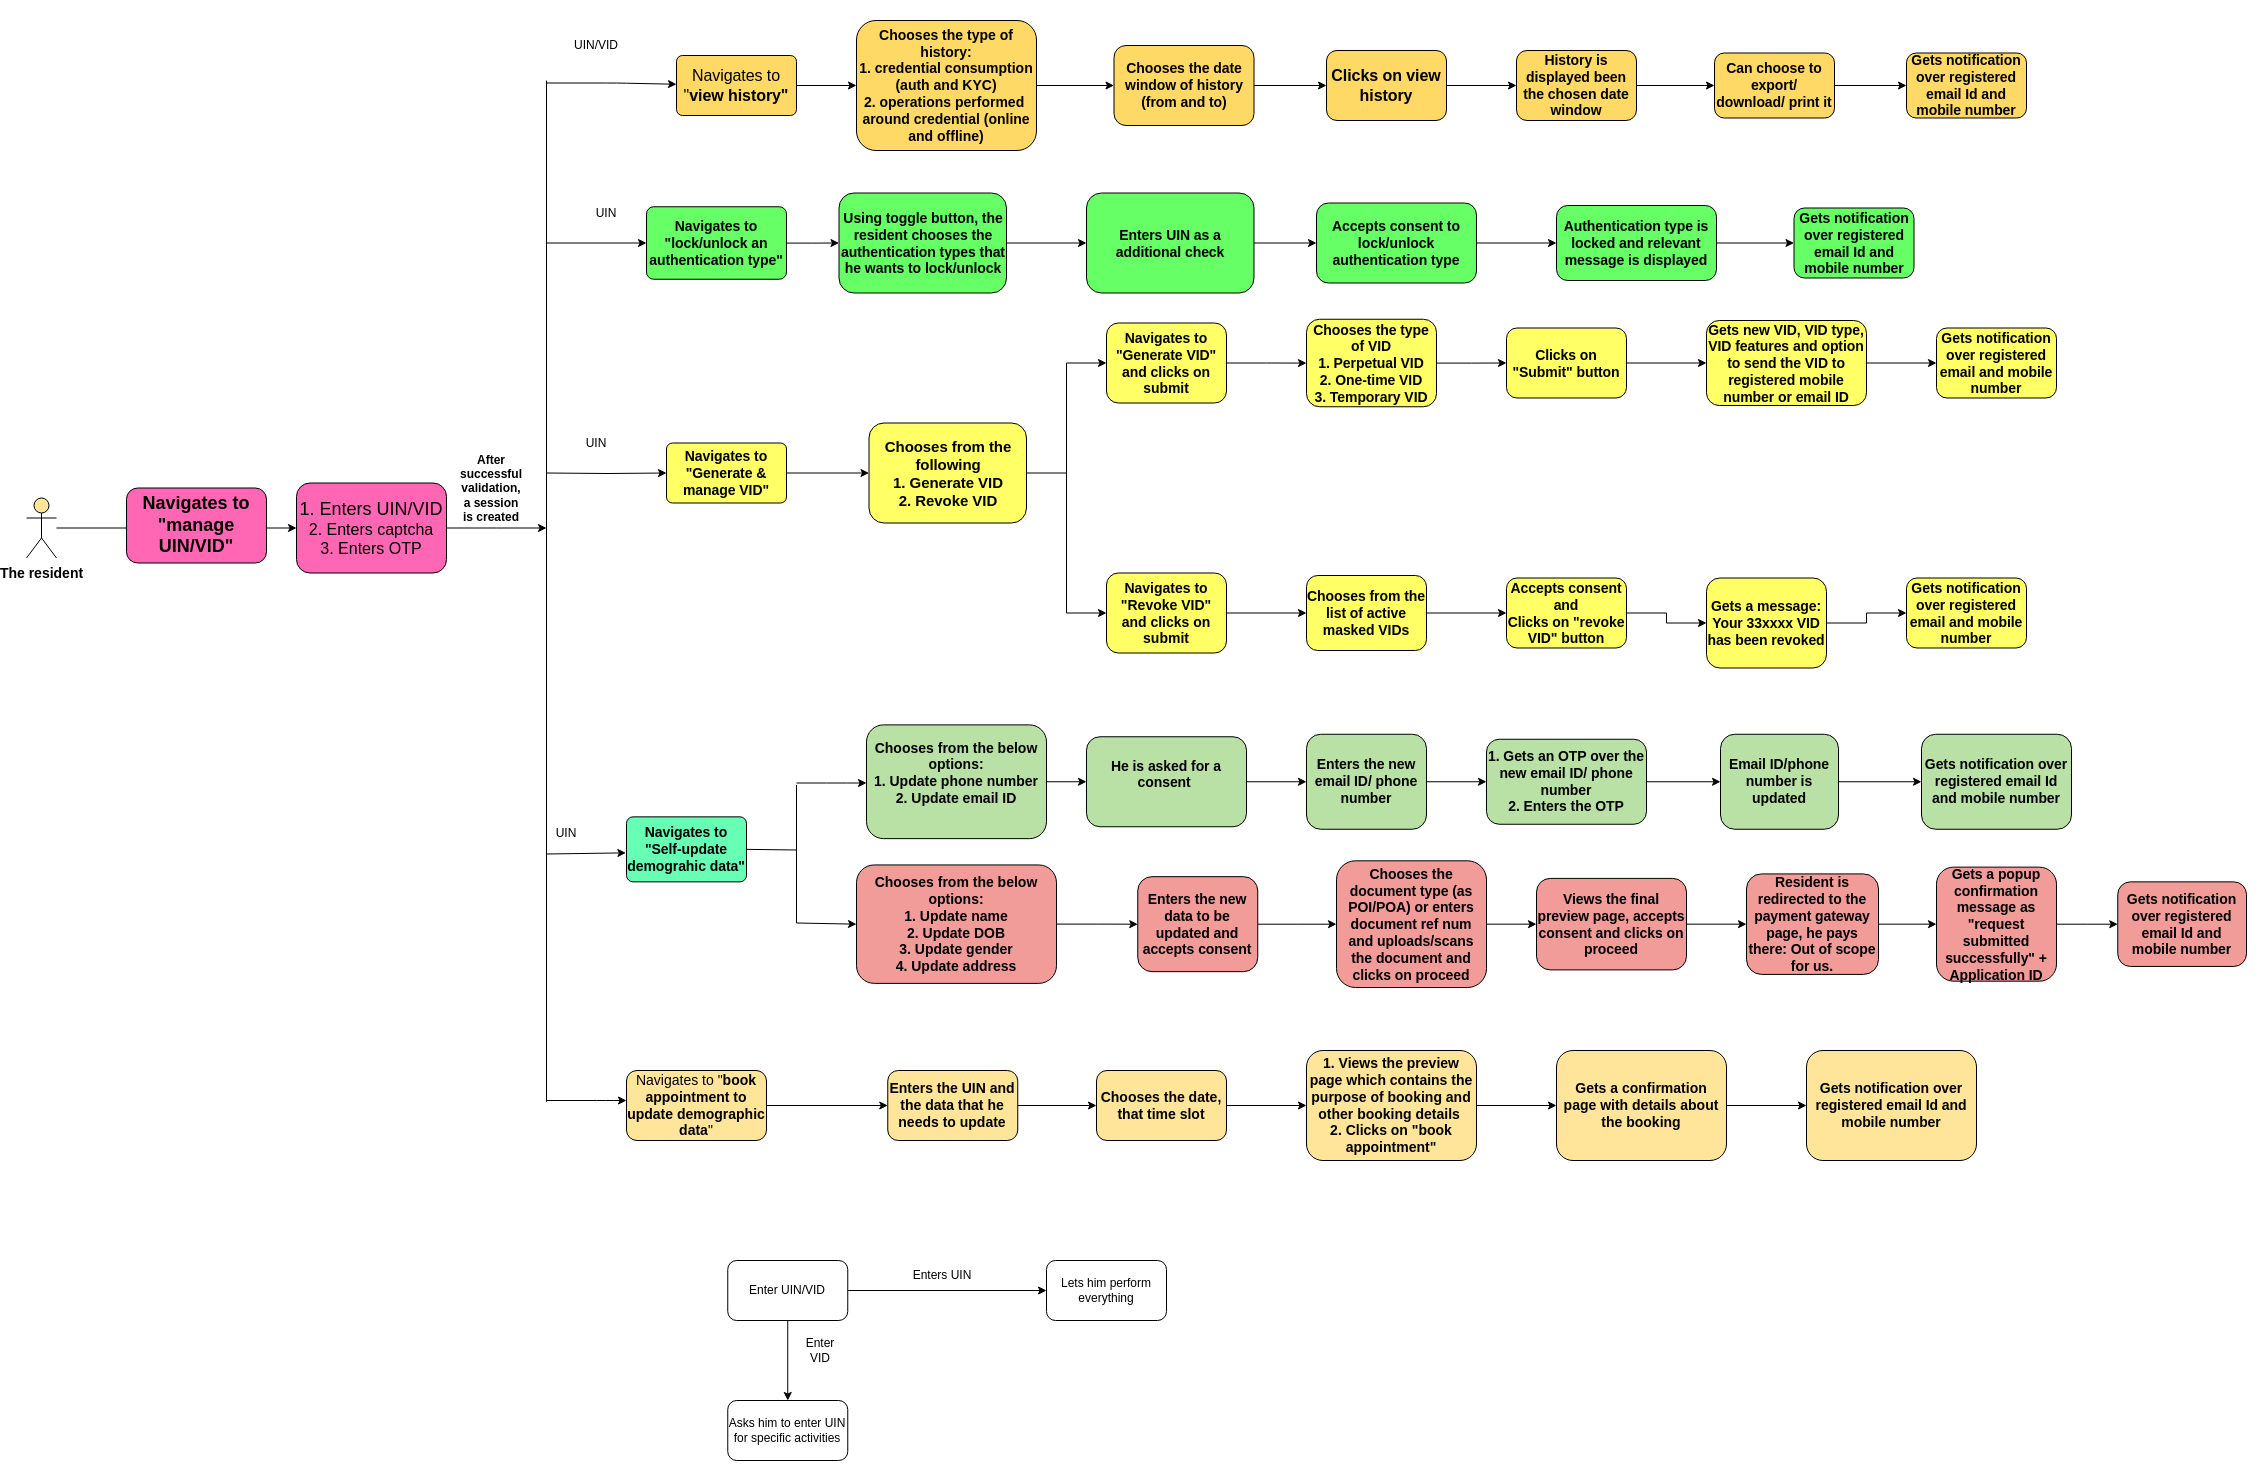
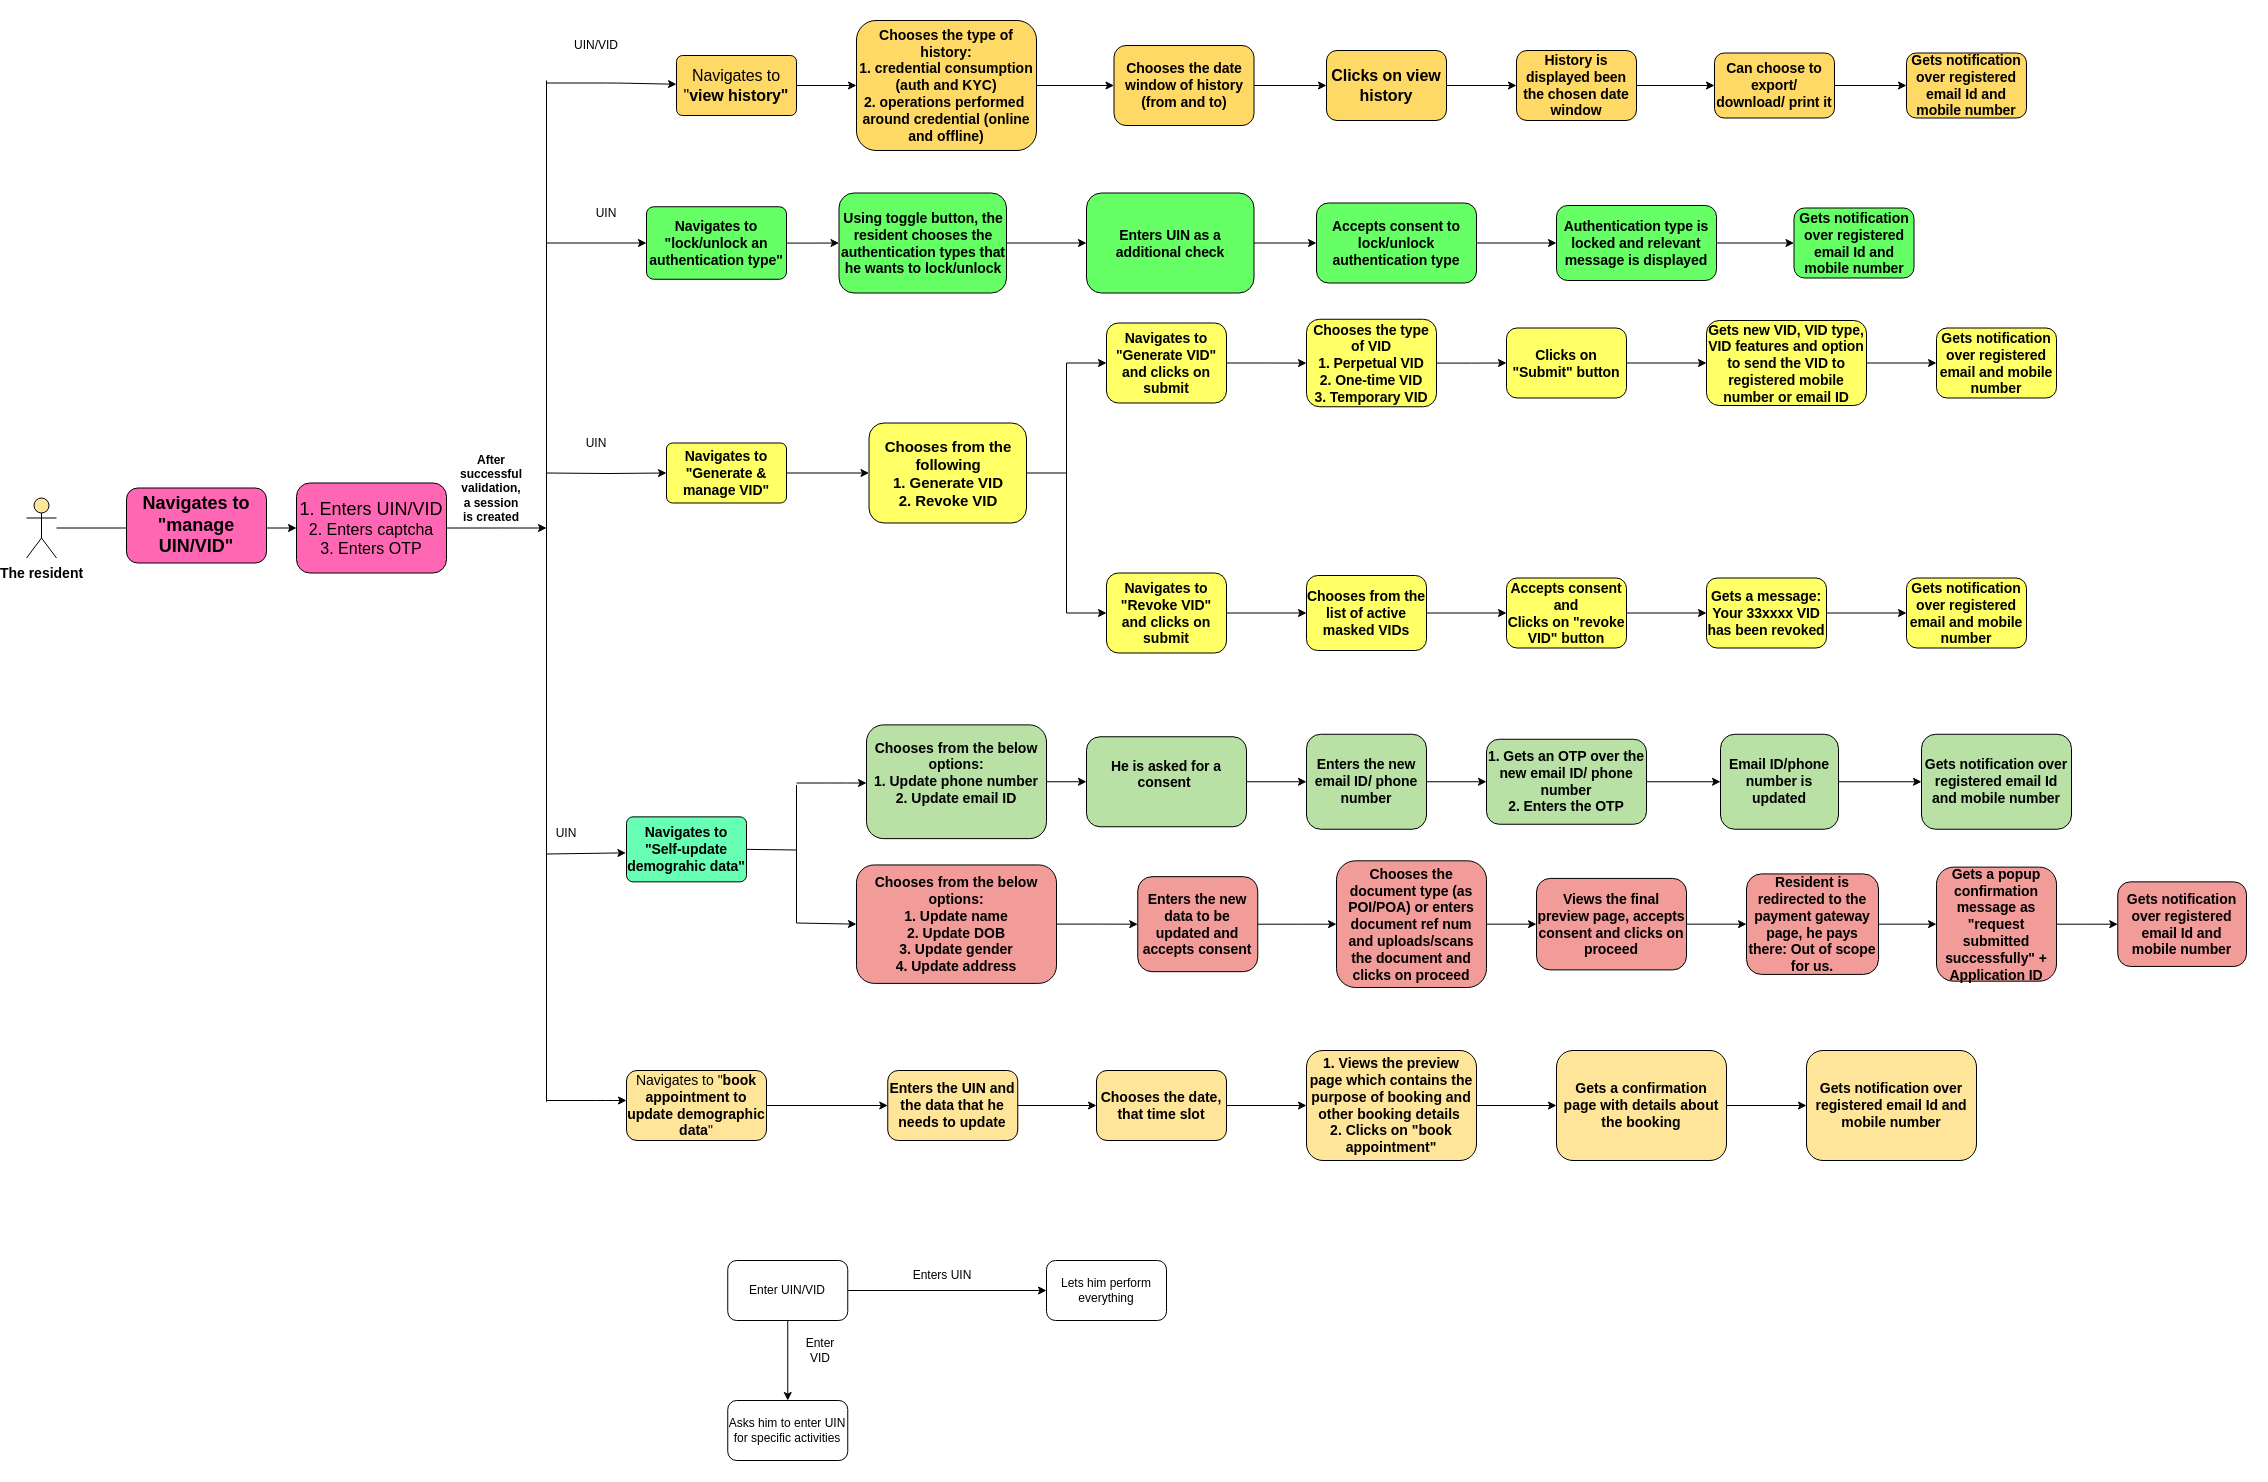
- <mxCell id="51" value="&lt;b style=&quot;font-size: 14px ; letter-spacing: -0.07px&quot;&gt;Gets a message: Your 33xxxx VID has been revoked&lt;/b&gt;" style="rounded=1;whiteSpace=wrap;html=1;fillColor=#FFFF66;shadow=0;" vertex="1" parent="1"><mxGeometry x="1700" y="577.5" width="120" height="90" as="geometry" /></mxCell>
+ <mxCell id="51" value="&lt;b style=&quot;font-size: 14px ; letter-spacing: -0.07px&quot;&gt;Gets a message: Your 33xxxx VID has been revoked&lt;/b&gt;" style="rounded=1;whiteSpace=wrap;html=1;fillColor=#FFFF66;shadow=0;" vertex="1" parent="1"><mxGeometry x="1700" y="577.5" width="120" height="70" as="geometry" /></mxCell>
